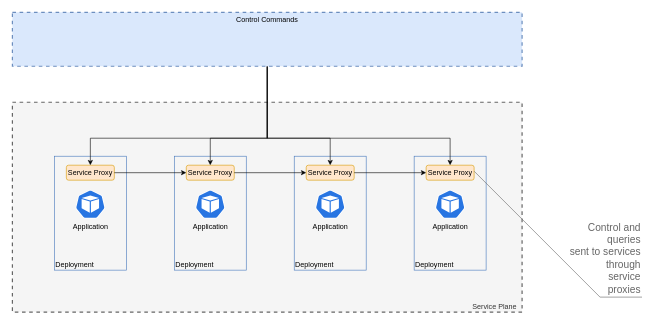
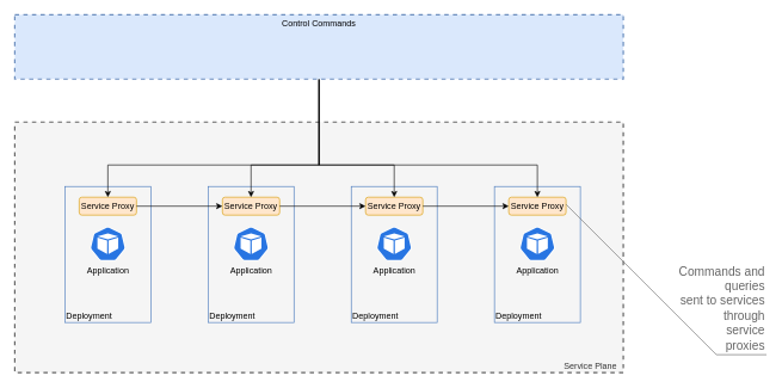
- <mxCell id="23" value="Control and &lt;br&gt;queries &lt;br&gt;sent to services &lt;br&gt;through &lt;br&gt;service &lt;br&gt;proxies" style="strokeWidth=1;shadow=0;dashed=0;align=center;html=1;shape=mxgraph.mockup.text.callout;linkText=;textSize=17;textColor=#666666;callDir=SE;callStyle=line;fontSize=17;fontColor=#666666;align=right;verticalAlign=bottom;strokeColor=#666666;whiteSpace=wrap;" parent="1" vertex="1"><mxGeometry x="790" y="285" width="280" height="210" as="geometry" /></mxCell>
+ <mxCell id="23" value="Commands and &lt;br&gt;queries &lt;br&gt;sent to services &lt;br&gt;through &lt;br&gt;service &lt;br&gt;proxies" style="strokeWidth=1;shadow=0;dashed=0;align=center;html=1;shape=mxgraph.mockup.text.callout;linkText=;textSize=17;textColor=#666666;callDir=SE;callStyle=line;fontSize=17;fontColor=#666666;align=right;verticalAlign=bottom;strokeColor=#666666;whiteSpace=wrap;" parent="1" vertex="1"><mxGeometry x="790" y="285" width="280" height="210" as="geometry" /></mxCell>
